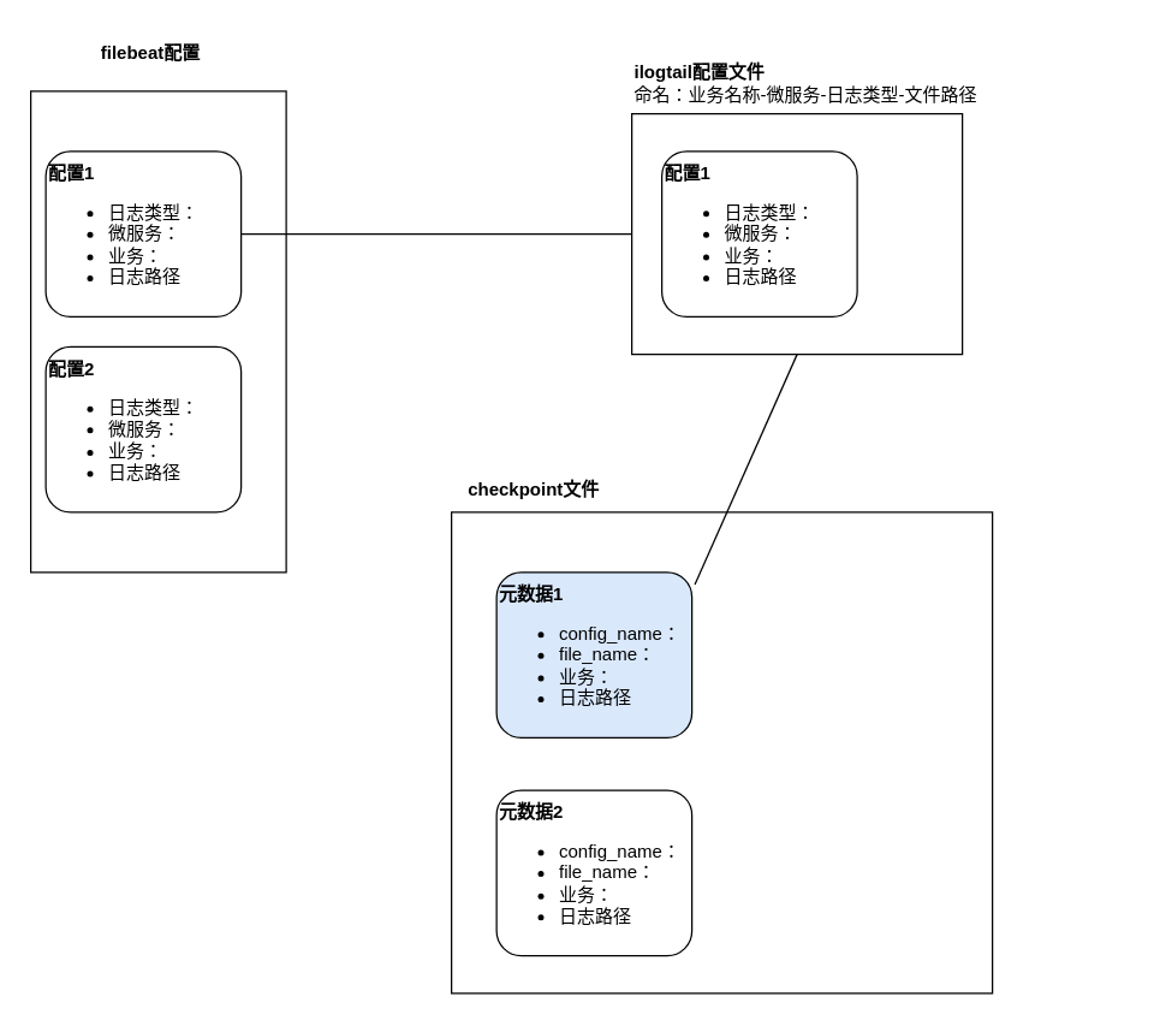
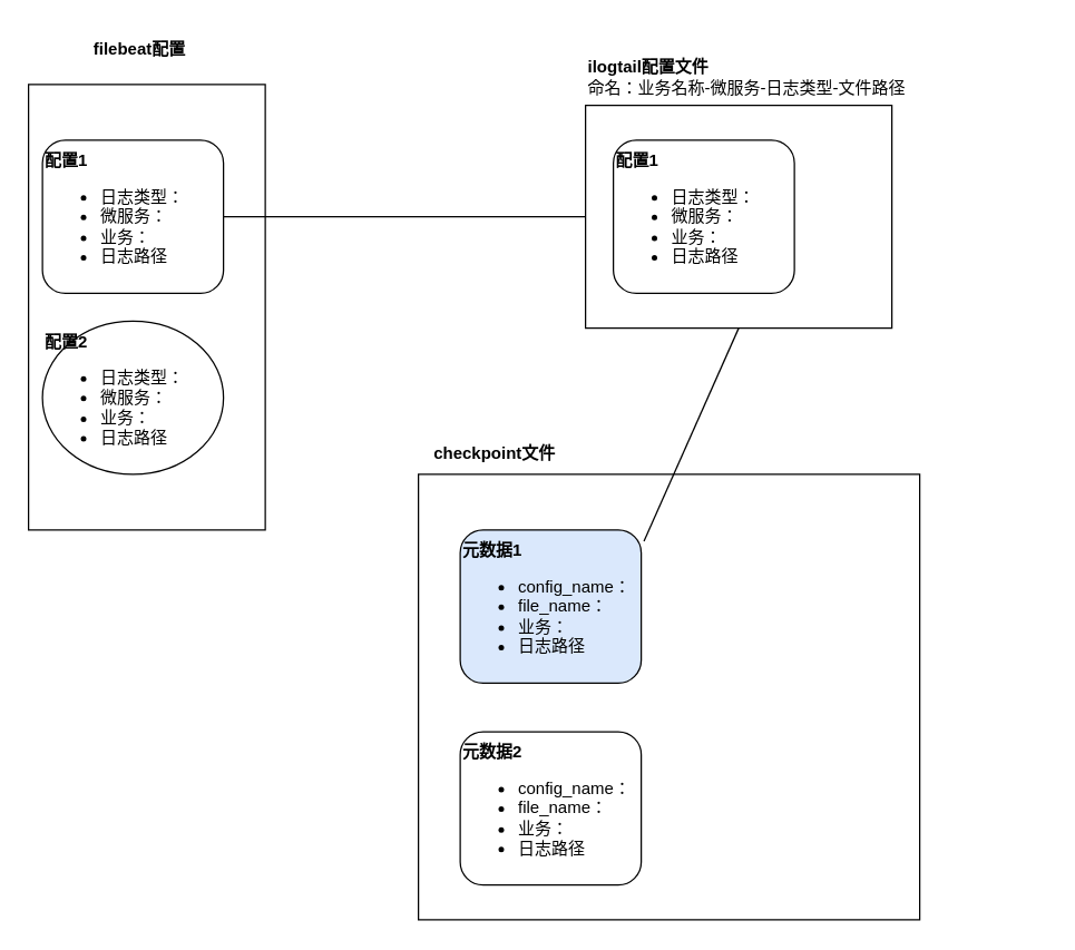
- <mxCell id="4" value="&lt;b&gt;配置2&lt;/b&gt;&lt;br&gt;&lt;ul&gt;&lt;li&gt;日志类型：&lt;/li&gt;&lt;li&gt;微服务：&lt;/li&gt;&lt;li&gt;业务：&lt;/li&gt;&lt;li&gt;日志路径&lt;/li&gt;&lt;/ul&gt;" style="rounded=1;whiteSpace=wrap;html=1;align=left;" vertex="1" parent="1"><mxGeometry x="30" y="230" width="130" height="110" as="geometry" /></mxCell>
+ <mxCell id="4" value="&lt;b&gt;配置2&lt;/b&gt;&lt;br&gt;&lt;ul&gt;&lt;li&gt;日志类型：&lt;/li&gt;&lt;li&gt;微服务：&lt;/li&gt;&lt;li&gt;业务：&lt;/li&gt;&lt;li&gt;日志路径&lt;/li&gt;&lt;/ul&gt;" style="ellipse;whiteSpace=wrap;html=1;align=left;" vertex="1" parent="1"><mxGeometry x="30" y="230" width="130" height="110" as="geometry" /></mxCell>
